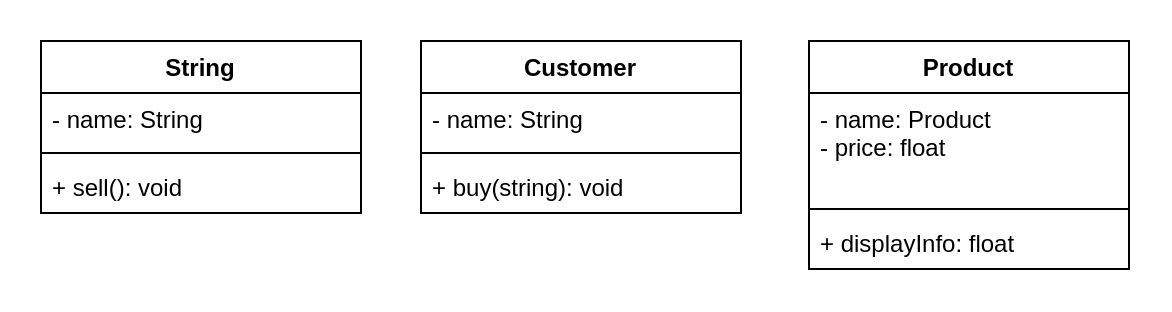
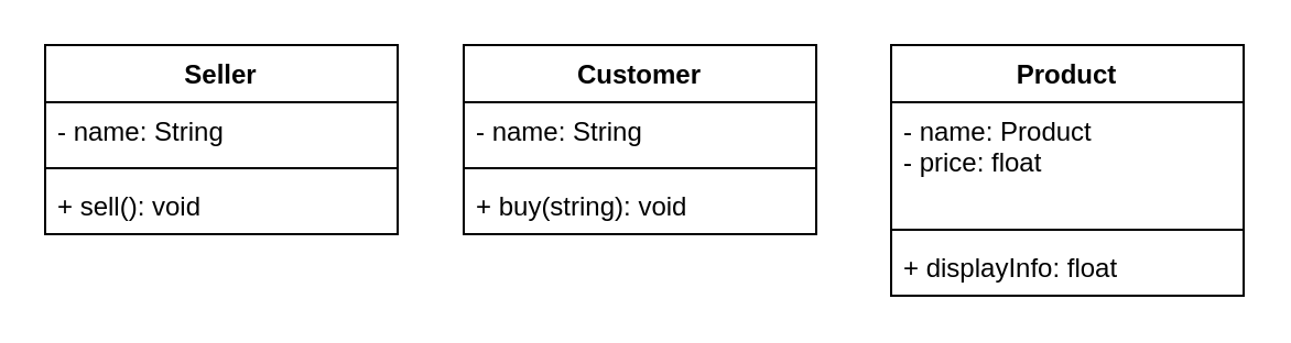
- <mxCell id="2" value="String" style="swimlane;fontStyle=1;align=center;verticalAlign=top;childLayout=stackLayout;horizontal=1;startSize=26;horizontalStack=0;resizeParent=1;resizeParentMax=0;resizeLast=0;collapsible=1;marginBottom=0;" vertex="1" parent="1"><mxGeometry x="20" y="20" width="160" height="86" as="geometry" /></mxCell>
+ <mxCell id="2" value="Seller" style="swimlane;fontStyle=1;align=center;verticalAlign=top;childLayout=stackLayout;horizontal=1;startSize=26;horizontalStack=0;resizeParent=1;resizeParentMax=0;resizeLast=0;collapsible=1;marginBottom=0;" vertex="1" parent="1"><mxGeometry x="20" y="20" width="160" height="86" as="geometry" /></mxCell>
